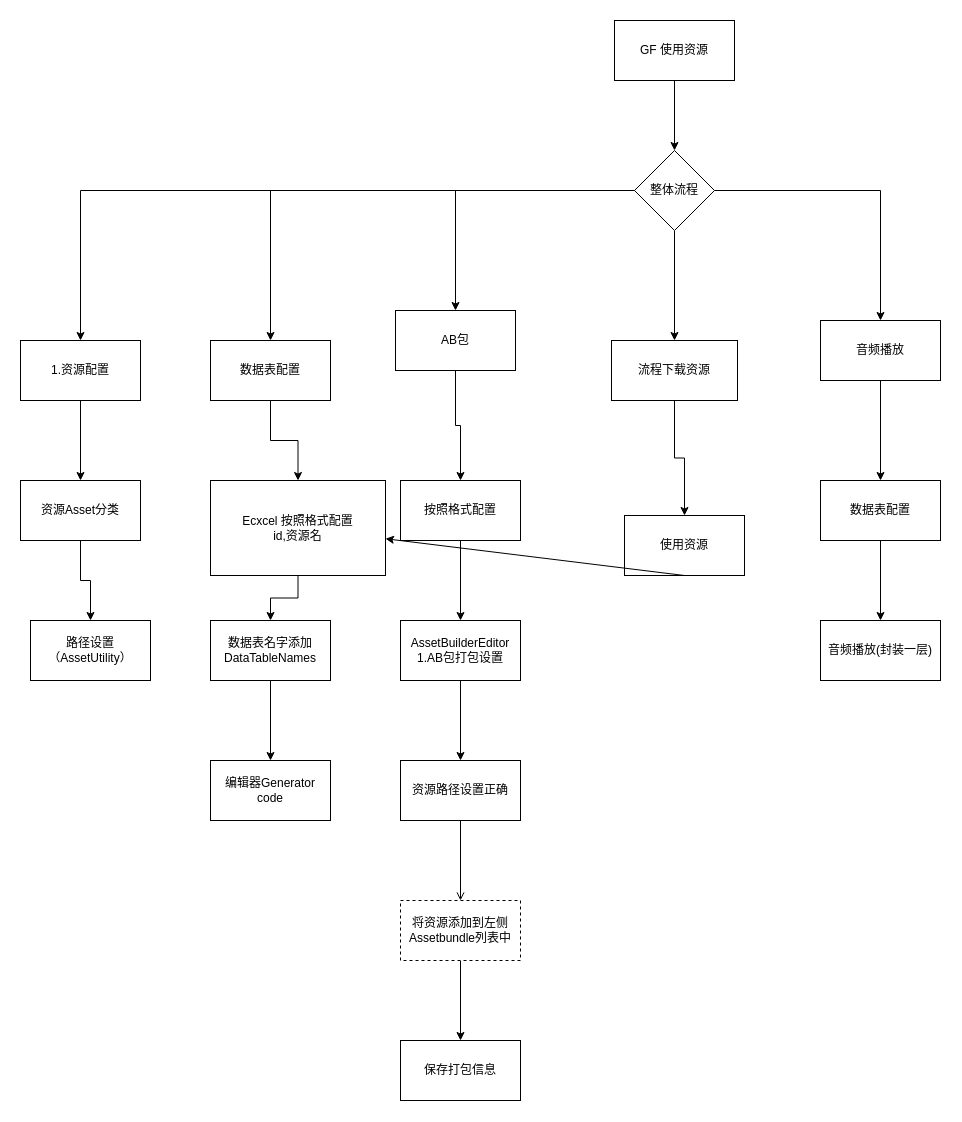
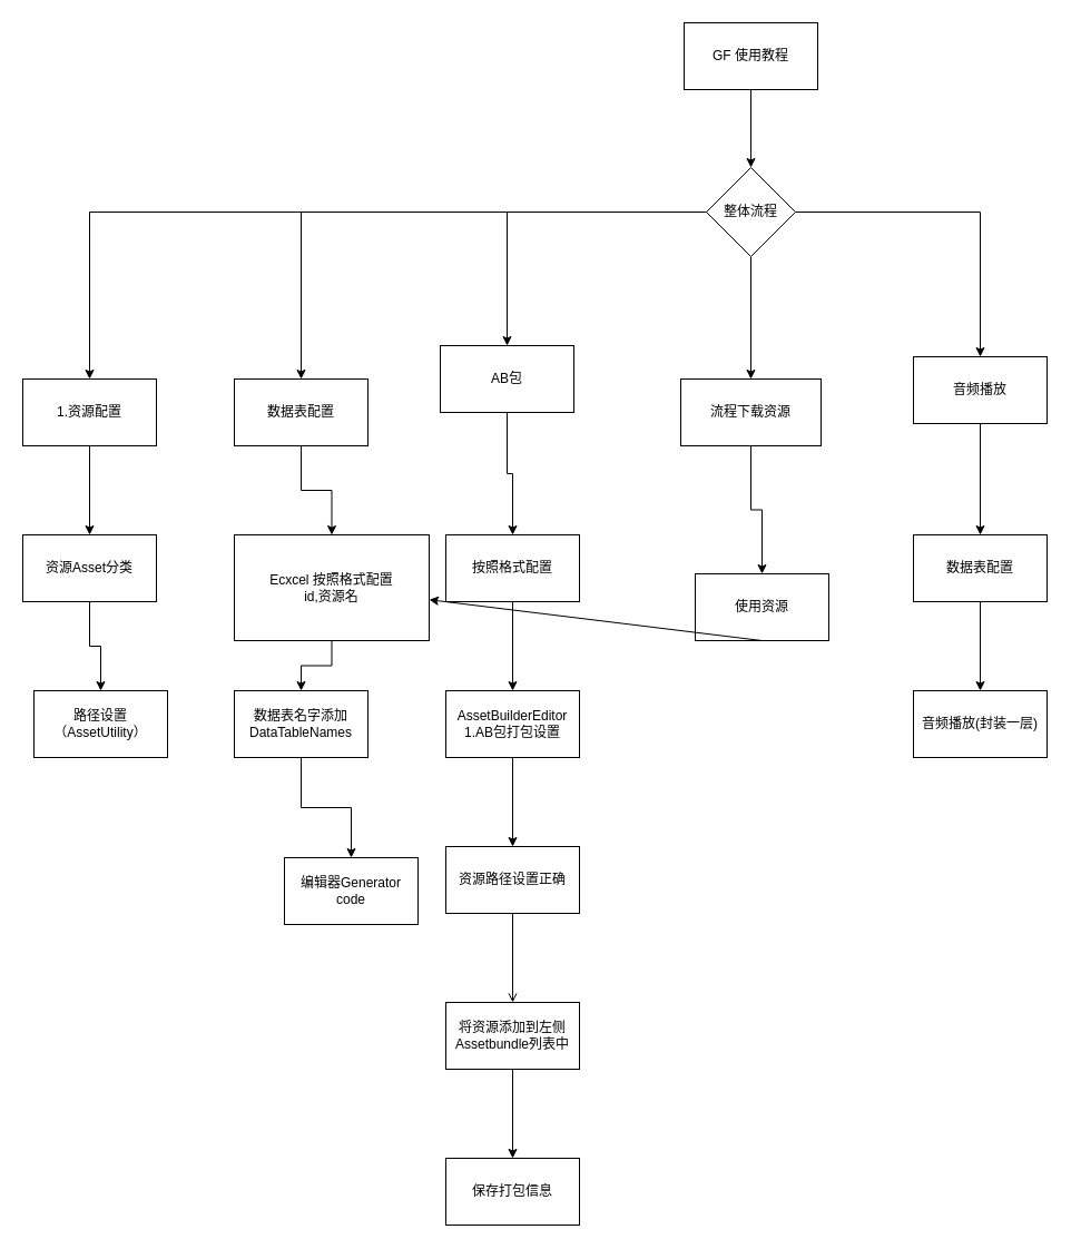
- <mxCell id="3" value="GF 使用资源" style="whiteSpace=wrap;html=1;" parent="1" vertex="1"><mxGeometry x="614" y="20" width="120" height="60" as="geometry" /></mxCell>
+ <mxCell id="3" value="GF 使用教程" style="whiteSpace=wrap;html=1;" parent="1" vertex="1"><mxGeometry x="614" y="20" width="120" height="60" as="geometry" /></mxCell>
- <mxCell id="33" value="编辑器Generator code" style="whiteSpace=wrap;html=1;" parent="1" vertex="1"><mxGeometry x="210" y="760" width="120" height="60" as="geometry" /></mxCell>
+ <mxCell id="33" value="编辑器Generator code" style="whiteSpace=wrap;html=1;" parent="1" vertex="1"><mxGeometry x="255" y="770" width="120" height="60" as="geometry" /></mxCell>
- <mxCell id="37" value="将资源添加到左侧Assetbundle列表中" style="whiteSpace=wrap;html=1;dashed=1;" parent="1" vertex="1"><mxGeometry x="400" y="900" width="120" height="60" as="geometry" /></mxCell>
+ <mxCell id="37" value="将资源添加到左侧Assetbundle列表中" style="whiteSpace=wrap;html=1;" parent="1" vertex="1"><mxGeometry x="400" y="900" width="120" height="60" as="geometry" /></mxCell>
